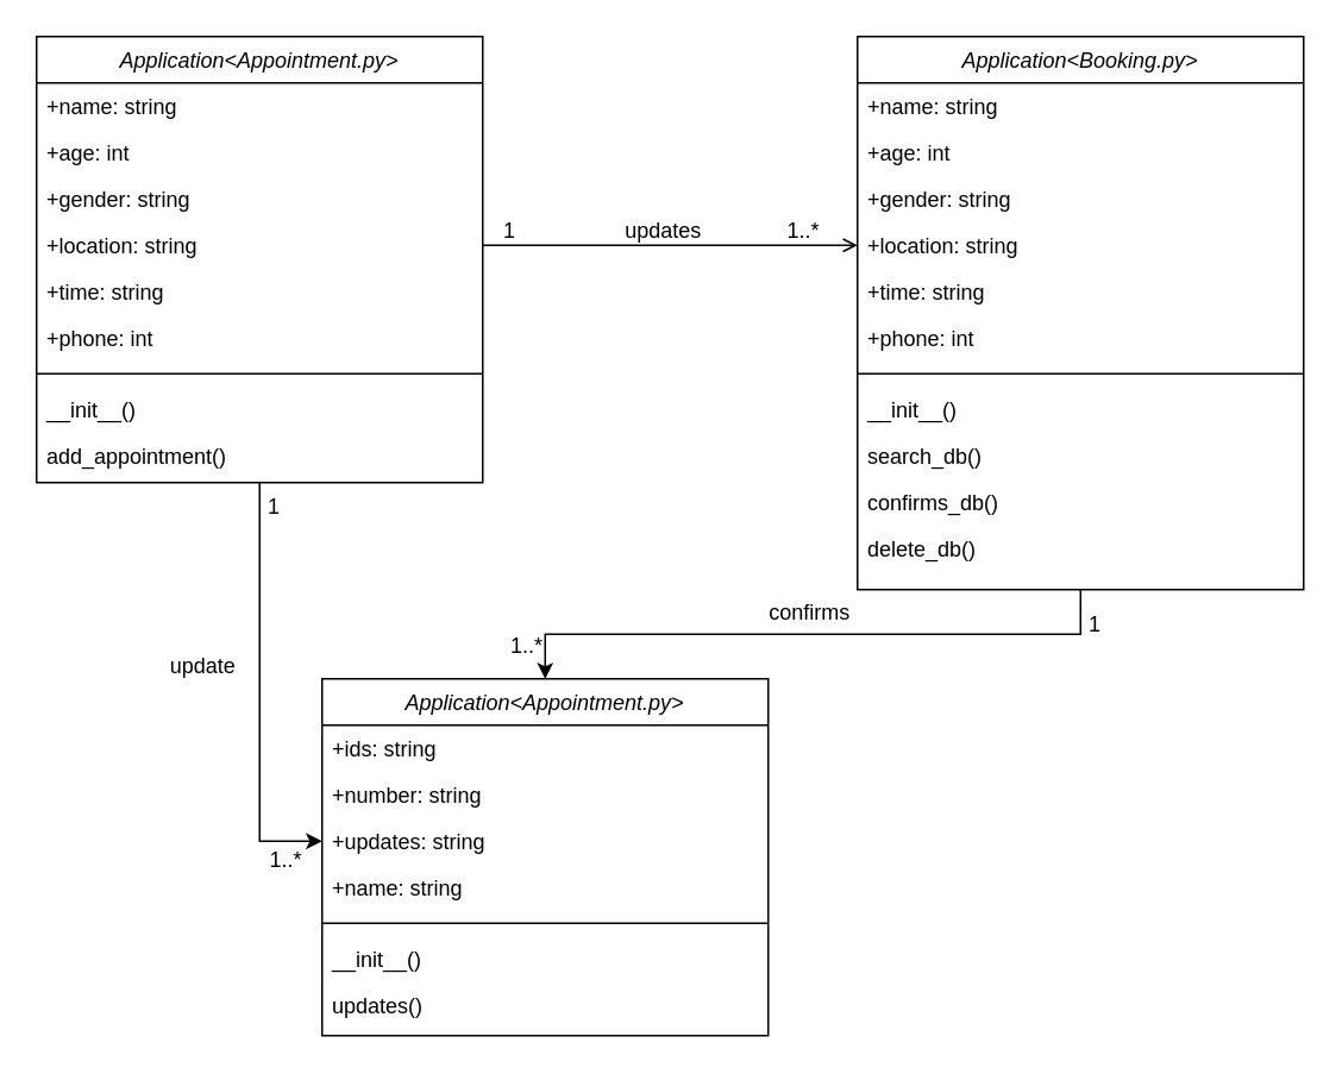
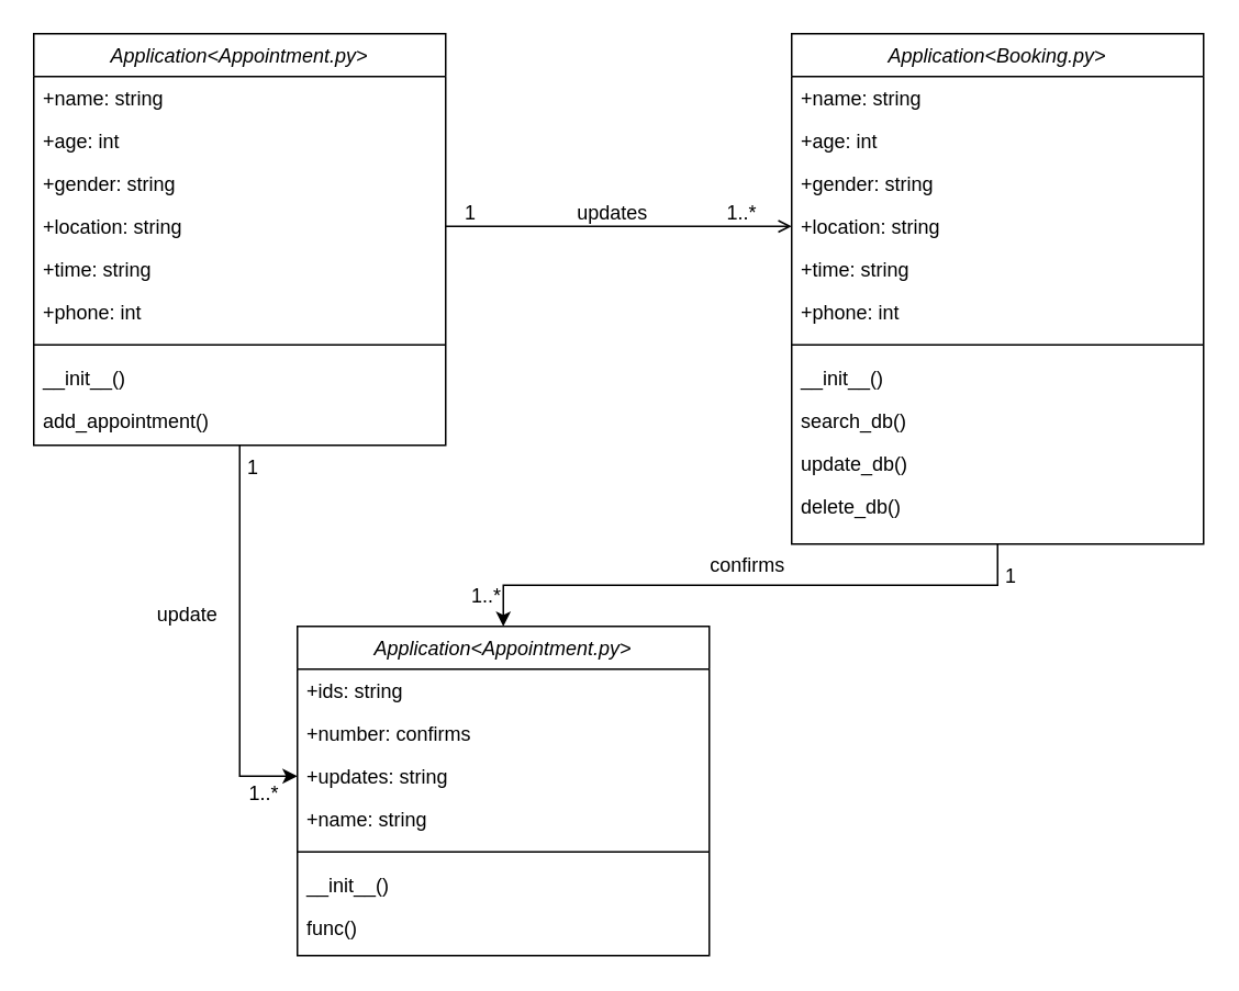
- <mxCell id="36" value="confirms_db()" style="text;align=left;verticalAlign=top;spacingLeft=4;spacingRight=4;overflow=hidden;rotatable=0;points=[[0,0.5],[1,0.5]];portConstraint=eastwest;" vertex="1" parent="26"><mxGeometry y="248" width="250" height="26" as="geometry" /></mxCell>
+ <mxCell id="36" value="update_db()" style="text;align=left;verticalAlign=top;spacingLeft=4;spacingRight=4;overflow=hidden;rotatable=0;points=[[0,0.5],[1,0.5]];portConstraint=eastwest;" vertex="1" parent="26"><mxGeometry y="248" width="250" height="26" as="geometry" /></mxCell>
- <mxCell id="20" value="+number: string" style="text;align=left;verticalAlign=top;spacingLeft=4;spacingRight=4;overflow=hidden;rotatable=0;points=[[0,0.5],[1,0.5]];portConstraint=eastwest;rounded=0;shadow=0;html=0;" vertex="1" parent="18"><mxGeometry y="52" width="250" height="26" as="geometry" /></mxCell>
+ <mxCell id="20" value="+number: confirms" style="text;align=left;verticalAlign=top;spacingLeft=4;spacingRight=4;overflow=hidden;rotatable=0;points=[[0,0.5],[1,0.5]];portConstraint=eastwest;rounded=0;shadow=0;html=0;" vertex="1" parent="18"><mxGeometry y="52" width="250" height="26" as="geometry" /></mxCell>
- <mxCell id="25" value="updates()" style="text;align=left;verticalAlign=top;spacingLeft=4;spacingRight=4;overflow=hidden;rotatable=0;points=[[0,0.5],[1,0.5]];portConstraint=eastwest;" vertex="1" parent="18"><mxGeometry y="170" width="250" height="26" as="geometry" /></mxCell>
+ <mxCell id="25" value="func()" style="text;align=left;verticalAlign=top;spacingLeft=4;spacingRight=4;overflow=hidden;rotatable=0;points=[[0,0.5],[1,0.5]];portConstraint=eastwest;" vertex="1" parent="18"><mxGeometry y="170" width="250" height="26" as="geometry" /></mxCell>
